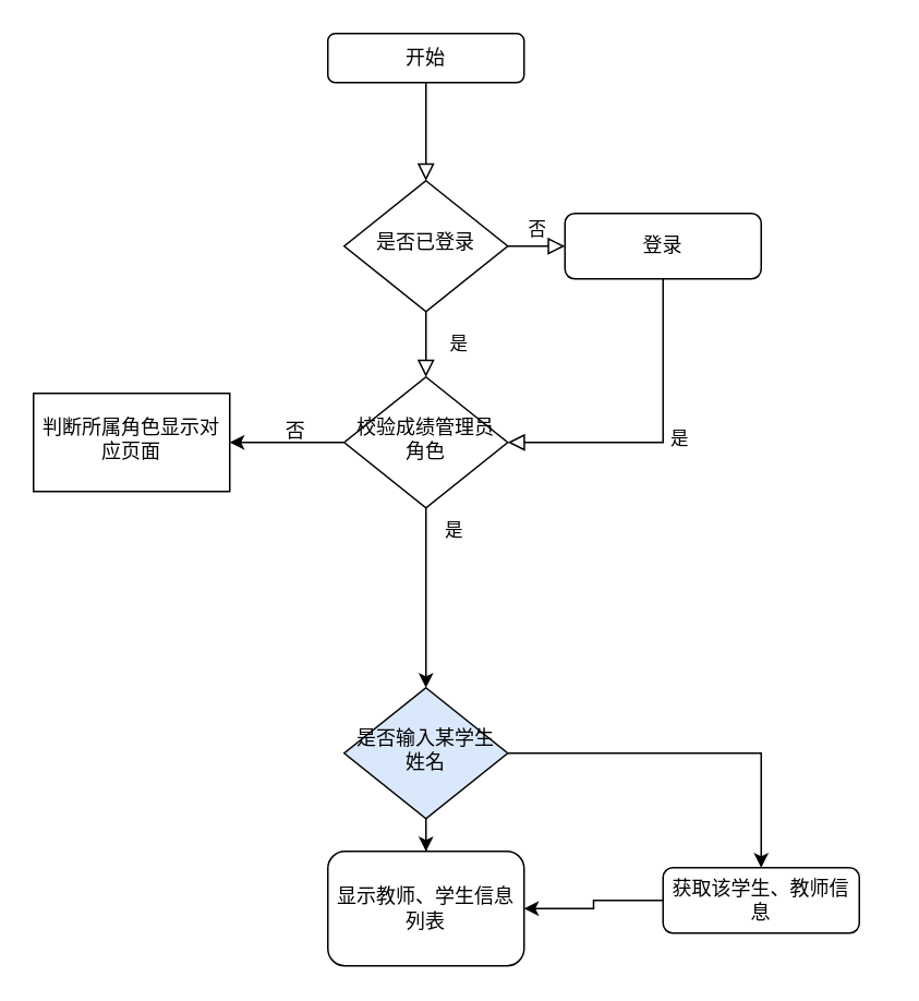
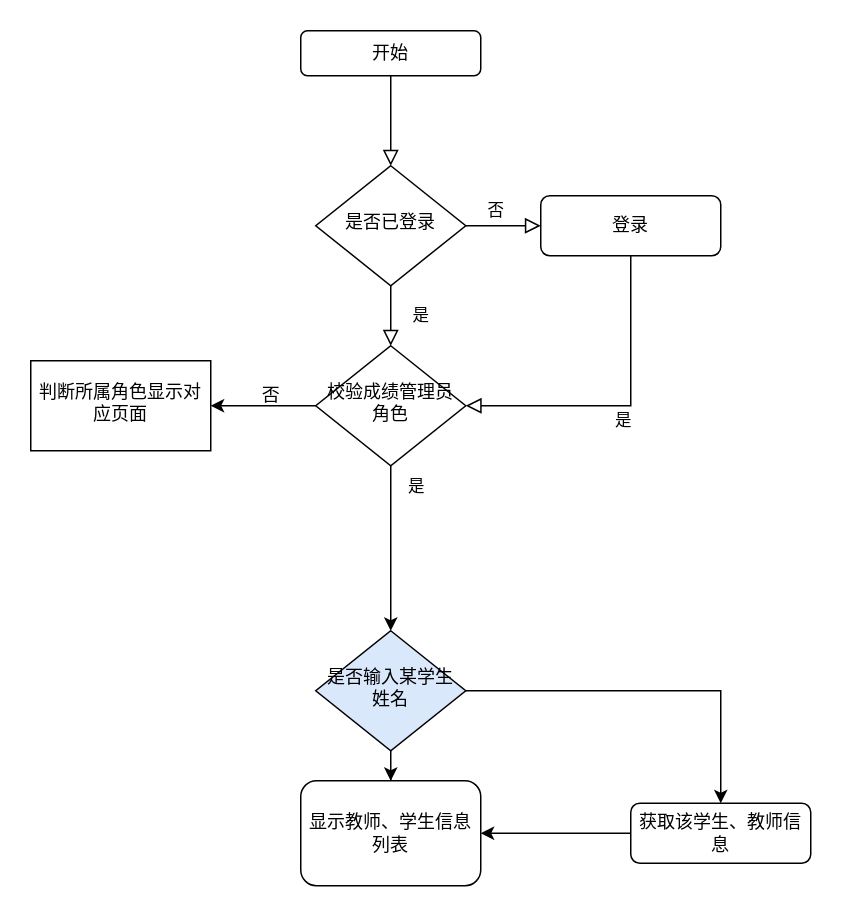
- <mxCell id="7" value="登录" style="rounded=1;whiteSpace=wrap;html=1;fontSize=12;glass=0;strokeWidth=1;shadow=0;" vertex="1" parent="1"><mxGeometry x="345" y="130" width="120" height="40" as="geometry" /></mxCell>
+ <mxCell id="7" value="登录" style="rounded=1;whiteSpace=wrap;html=1;fontSize=12;glass=0;strokeWidth=1;shadow=0;" vertex="1" parent="1"><mxGeometry x="360" y="130" width="120" height="40" as="geometry" /></mxCell>
- <mxCell id="13" value="获取该学生、教师信息" style="rounded=1;whiteSpace=wrap;html=1;fontSize=12;glass=0;strokeWidth=1;shadow=0;" vertex="1" parent="1"><mxGeometry x="405" y="530" width="120" height="40" as="geometry" /></mxCell>
+ <mxCell id="13" value="获取该学生、教师信息" style="rounded=1;whiteSpace=wrap;html=1;fontSize=12;glass=0;strokeWidth=1;shadow=0;" vertex="1" parent="1"><mxGeometry x="420" y="535" width="120" height="40" as="geometry" /></mxCell>
